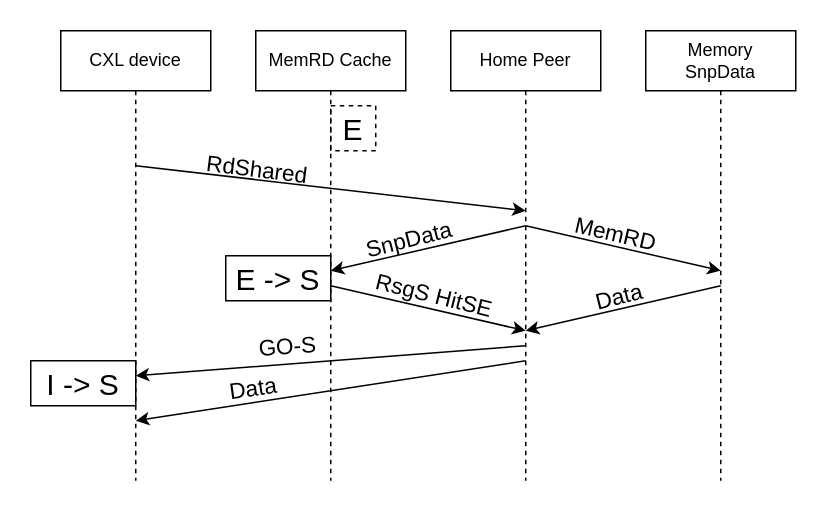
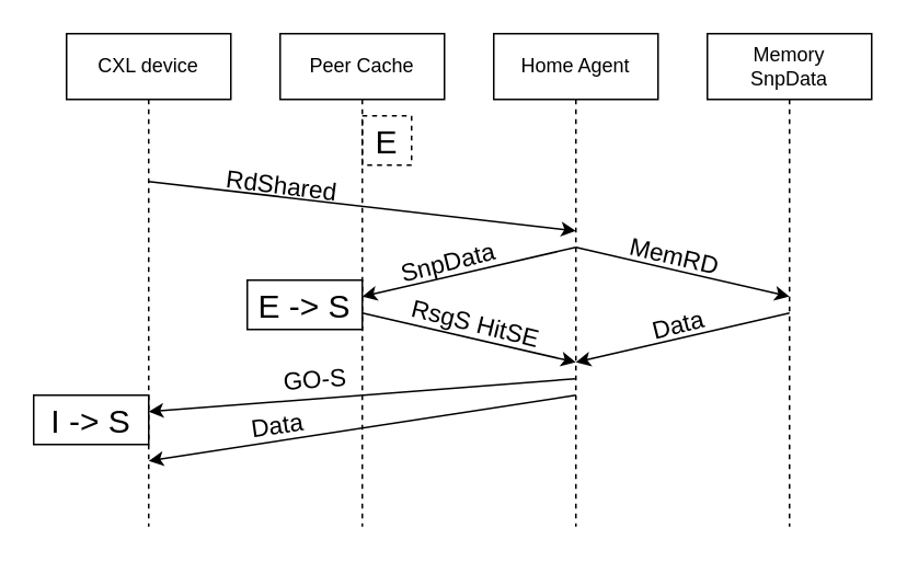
- <mxCell id="4" value="MemRD Cache" style="shape=umlLifeline;perimeter=lifelinePerimeter;whiteSpace=wrap;html=1;container=1;collapsible=0;recursiveResize=0;outlineConnect=0;fillColor=none;" vertex="1" parent="1"><mxGeometry x="170" y="20" width="100" height="300" as="geometry" /></mxCell>
+ <mxCell id="4" value="Peer Cache" style="shape=umlLifeline;perimeter=lifelinePerimeter;whiteSpace=wrap;html=1;container=1;collapsible=0;recursiveResize=0;outlineConnect=0;fillColor=none;" vertex="1" parent="1"><mxGeometry x="170" y="20" width="100" height="300" as="geometry" /></mxCell>
- <mxCell id="9" value="Home Peer" style="shape=umlLifeline;perimeter=lifelinePerimeter;whiteSpace=wrap;html=1;container=1;collapsible=0;recursiveResize=0;outlineConnect=0;fillColor=none;" vertex="1" parent="1"><mxGeometry x="300" y="20" width="100" height="300" as="geometry" /></mxCell>
+ <mxCell id="9" value="Home Agent" style="shape=umlLifeline;perimeter=lifelinePerimeter;whiteSpace=wrap;html=1;container=1;collapsible=0;recursiveResize=0;outlineConnect=0;fillColor=none;" vertex="1" parent="1"><mxGeometry x="300" y="20" width="100" height="300" as="geometry" /></mxCell>
